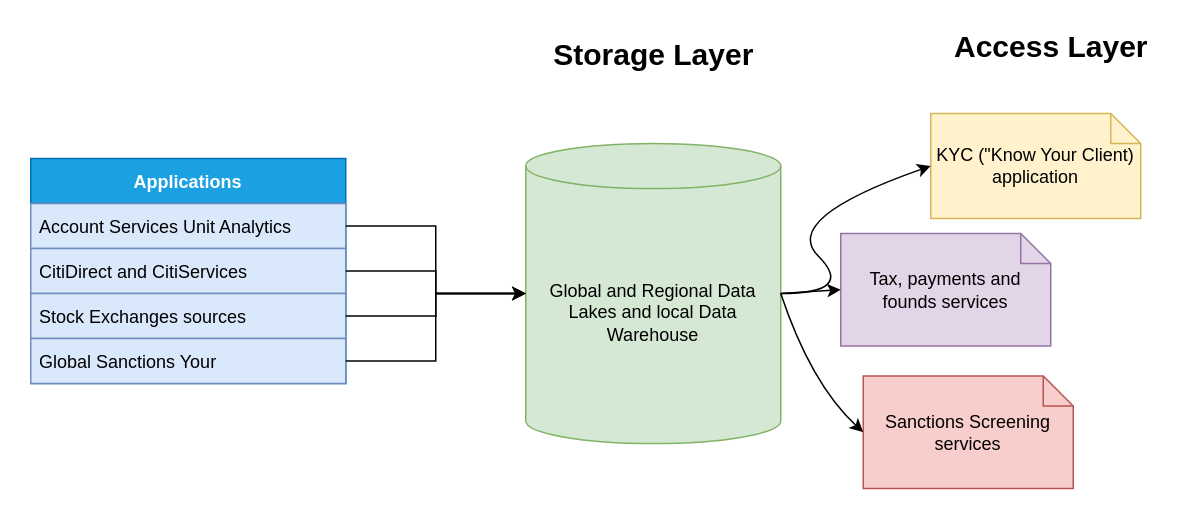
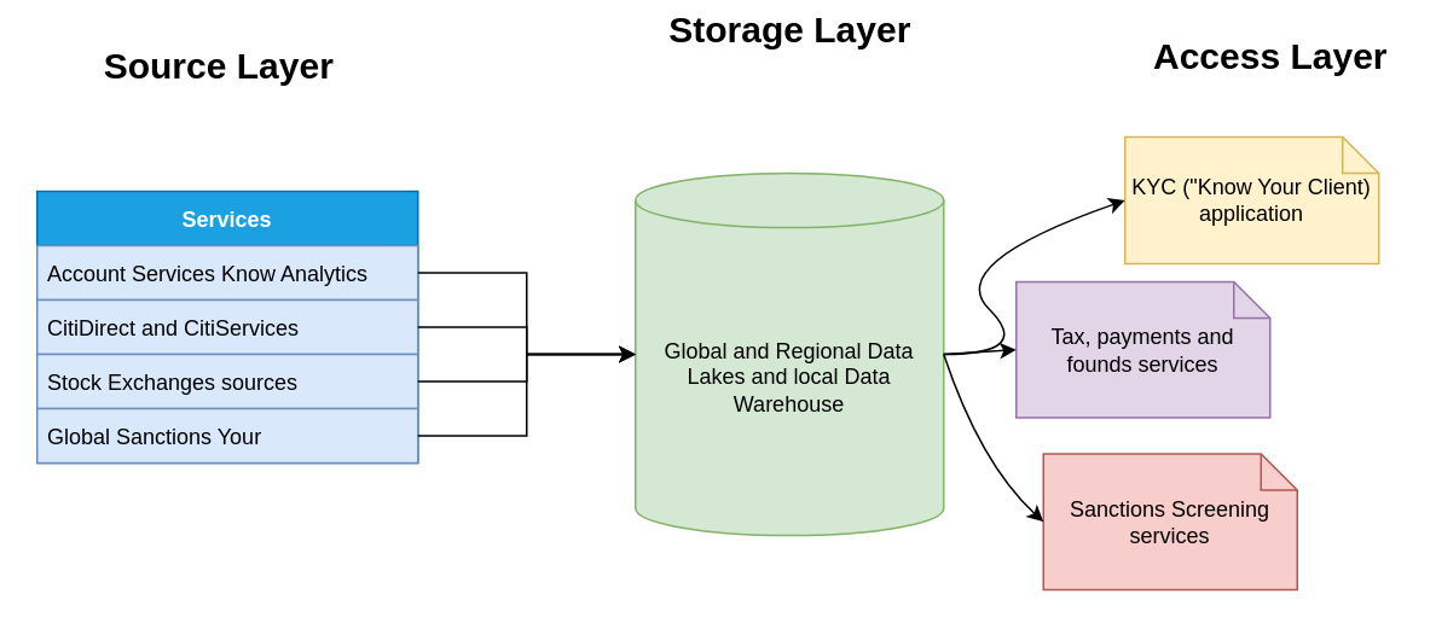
+ <mxCell id="15" value="&lt;b&gt;&lt;font style=&quot;font-size: 20px;&quot;&gt;Source Layer&lt;/font&gt;&lt;/b&gt;" style="text;html=1;align=center;verticalAlign=middle;resizable=0;points=[];autosize=1;strokeColor=none;fillColor=none;" vertex="1" parent="1"><mxGeometry x="50" y="25" width="140" height="20" as="geometry" /></mxCell>
- <mxCell id="12" value="&lt;b&gt;&lt;font style=&quot;font-size: 20px;&quot;&gt;Storage Layer&lt;/font&gt;&lt;/b&gt;" style="text;html=1;align=center;verticalAlign=middle;resizable=0;points=[];autosize=1;strokeColor=none;fillColor=none;" vertex="1" parent="1"><mxGeometry x="360" y="25" width="150" height="20" as="geometry" /></mxCell>
+ <mxCell id="12" value="&lt;b&gt;&lt;font style=&quot;font-size: 20px;&quot;&gt;Storage Layer&lt;/font&gt;&lt;/b&gt;" style="text;html=1;align=center;verticalAlign=middle;resizable=0;points=[];autosize=1;strokeColor=none;fillColor=none;" vertex="1" parent="1"><mxGeometry x="360" y="5" width="150" height="20" as="geometry" /></mxCell>
- <mxCell id="2" value="Applications" style="swimlane;fontStyle=1;childLayout=stackLayout;horizontal=1;startSize=30;horizontalStack=0;resizeParent=1;resizeParentMax=0;resizeLast=0;collapsible=1;marginBottom=0;fillColor=#1ba1e2;strokeColor=#006EAF;fontColor=#ffffff;" vertex="1" parent="1"><mxGeometry x="20" y="105" width="210" height="150" as="geometry" /></mxCell>
+ <mxCell id="2" value="Services" style="swimlane;fontStyle=1;childLayout=stackLayout;horizontal=1;startSize=30;horizontalStack=0;resizeParent=1;resizeParentMax=0;resizeLast=0;collapsible=1;marginBottom=0;fillColor=#1ba1e2;strokeColor=#006EAF;fontColor=#ffffff;" vertex="1" parent="1"><mxGeometry x="20" y="105" width="210" height="150" as="geometry" /></mxCell>
- <mxCell id="3" value="Account Services Unit Analytics" style="text;strokeColor=#6c8ebf;fillColor=#dae8fc;align=left;verticalAlign=middle;spacingLeft=4;spacingRight=4;overflow=hidden;points=[[0,0.5],[1,0.5]];portConstraint=eastwest;rotatable=0;" vertex="1" parent="2"><mxGeometry y="30" width="210" height="30" as="geometry" /></mxCell>
+ <mxCell id="3" value="Account Services Know Analytics" style="text;strokeColor=#6c8ebf;fillColor=#dae8fc;align=left;verticalAlign=middle;spacingLeft=4;spacingRight=4;overflow=hidden;points=[[0,0.5],[1,0.5]];portConstraint=eastwest;rotatable=0;" vertex="1" parent="2"><mxGeometry y="30" width="210" height="30" as="geometry" /></mxCell>
